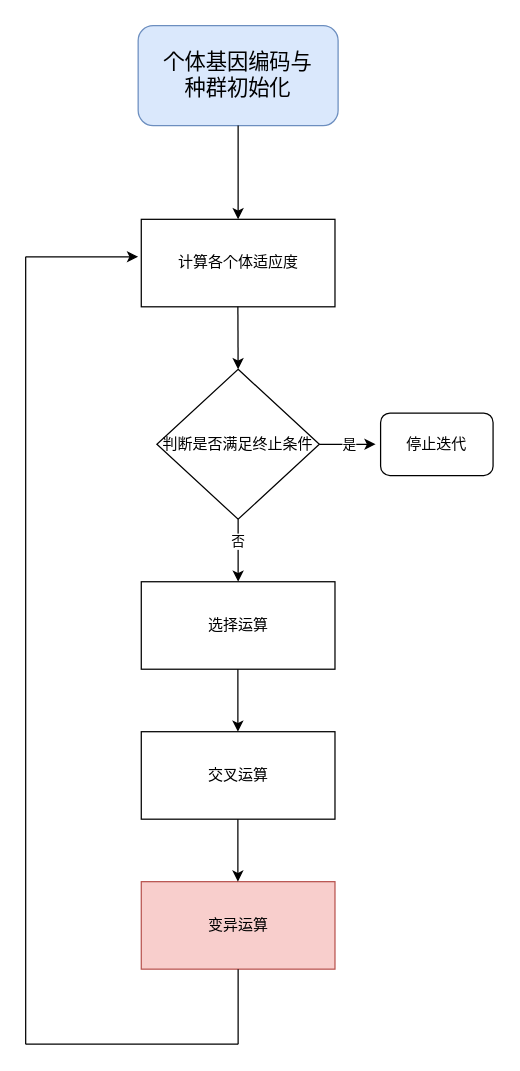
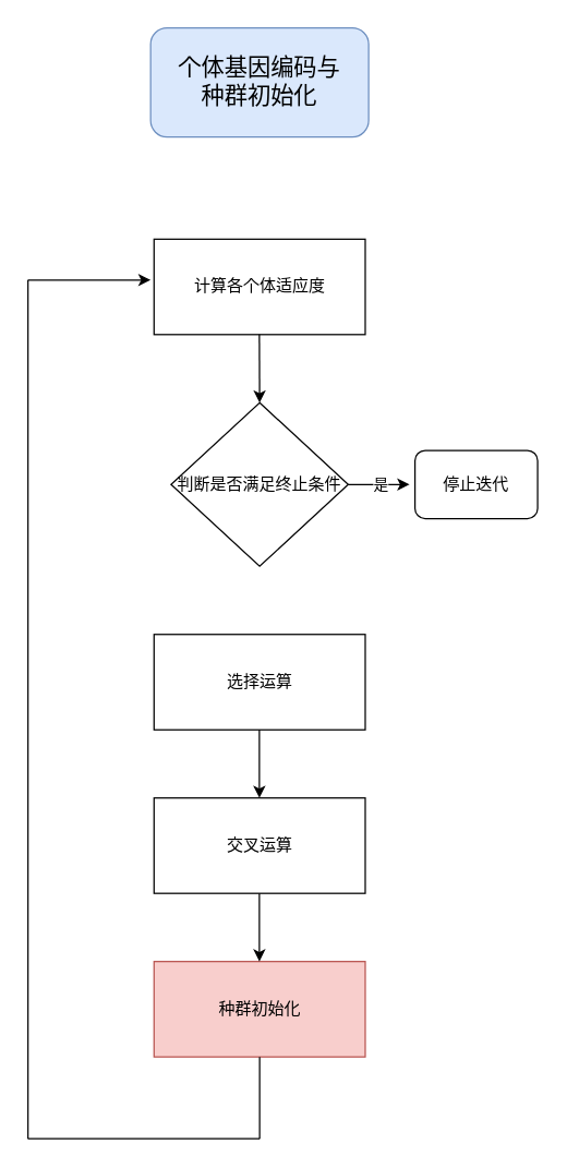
- <mxCell id="4" value="" style="endArrow=classic;html=1;rounded=0;exitX=0.5;exitY=1;exitDx=0;exitDy=0;" edge="1" parent="1" source="2" target="3"><mxGeometry width="50" height="50" relative="1" as="geometry"><mxPoint x="190" y="155" as="sourcePoint" /><mxPoint x="240" y="105" as="targetPoint" /></mxGeometry></mxCell>
- <mxCell id="11" value="" style="endArrow=classic;html=1;rounded=0;entryX=0.5;entryY=0;entryDx=0;entryDy=0;exitX=0.5;exitY=1;exitDx=0;exitDy=0;" edge="1" parent="1" source="5" target="10"><mxGeometry width="50" height="50" relative="1" as="geometry"><mxPoint x="200" y="430" as="sourcePoint" /><mxPoint x="250" y="380" as="targetPoint" /></mxGeometry></mxCell>
- <mxCell id="12" value="否" style="edgeLabel;html=1;align=center;verticalAlign=middle;resizable=0;points=[];" vertex="1" connectable="0" parent="11"><mxGeometry x="-0.323" y="-1" relative="1" as="geometry"><mxPoint as="offset" /></mxGeometry></mxCell>
- <mxCell id="14" value="变异运算" style="rounded=0;whiteSpace=wrap;html=1;fillColor=#f8cecc;strokeColor=#b85450;" vertex="1" parent="1"><mxGeometry x="112.5" y="705" width="155" height="70" as="geometry" /></mxCell>
+ <mxCell id="14" value="种群初始化" style="rounded=0;whiteSpace=wrap;html=1;fillColor=#f8cecc;strokeColor=#b85450;" vertex="1" parent="1"><mxGeometry x="112.5" y="705" width="155" height="70" as="geometry" /></mxCell>
